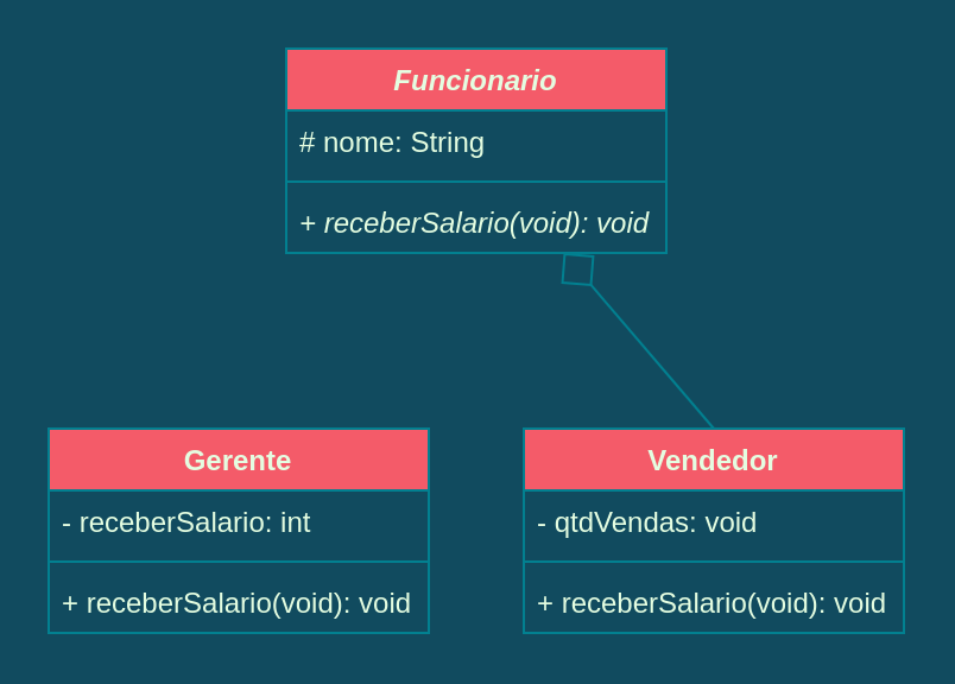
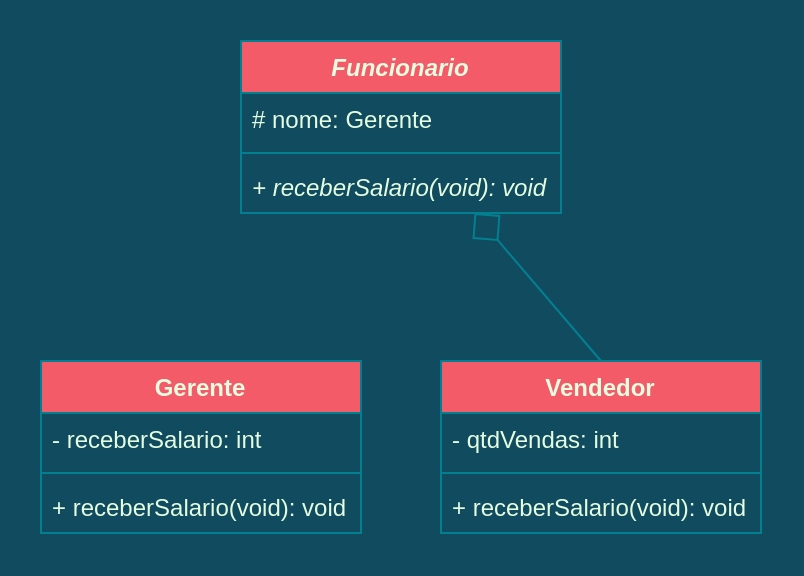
- <mxCell id="3" value="# nome: String" style="text;strokeColor=none;fillColor=none;align=left;verticalAlign=top;spacingLeft=4;spacingRight=4;overflow=hidden;rotatable=0;points=[[0,0.5],[1,0.5]];portConstraint=eastwest;rounded=0;sketch=0;fontColor=#E4FDE1;" vertex="1" parent="2"><mxGeometry y="26" width="160" height="26" as="geometry" /></mxCell>
+ <mxCell id="3" value="# nome: Gerente" style="text;strokeColor=none;fillColor=none;align=left;verticalAlign=top;spacingLeft=4;spacingRight=4;overflow=hidden;rotatable=0;points=[[0,0.5],[1,0.5]];portConstraint=eastwest;rounded=0;sketch=0;fontColor=#E4FDE1;" vertex="1" parent="2"><mxGeometry y="26" width="160" height="26" as="geometry" /></mxCell>
- <mxCell id="12" value="- qtdVendas: void" style="text;strokeColor=none;fillColor=none;align=left;verticalAlign=top;spacingLeft=4;spacingRight=4;overflow=hidden;rotatable=0;points=[[0,0.5],[1,0.5]];portConstraint=eastwest;rounded=0;sketch=0;fontColor=#E4FDE1;" vertex="1" parent="11"><mxGeometry y="26" width="160" height="26" as="geometry" /></mxCell>
+ <mxCell id="12" value="- qtdVendas: int" style="text;strokeColor=none;fillColor=none;align=left;verticalAlign=top;spacingLeft=4;spacingRight=4;overflow=hidden;rotatable=0;points=[[0,0.5],[1,0.5]];portConstraint=eastwest;rounded=0;sketch=0;fontColor=#E4FDE1;" vertex="1" parent="11"><mxGeometry y="26" width="160" height="26" as="geometry" /></mxCell>
